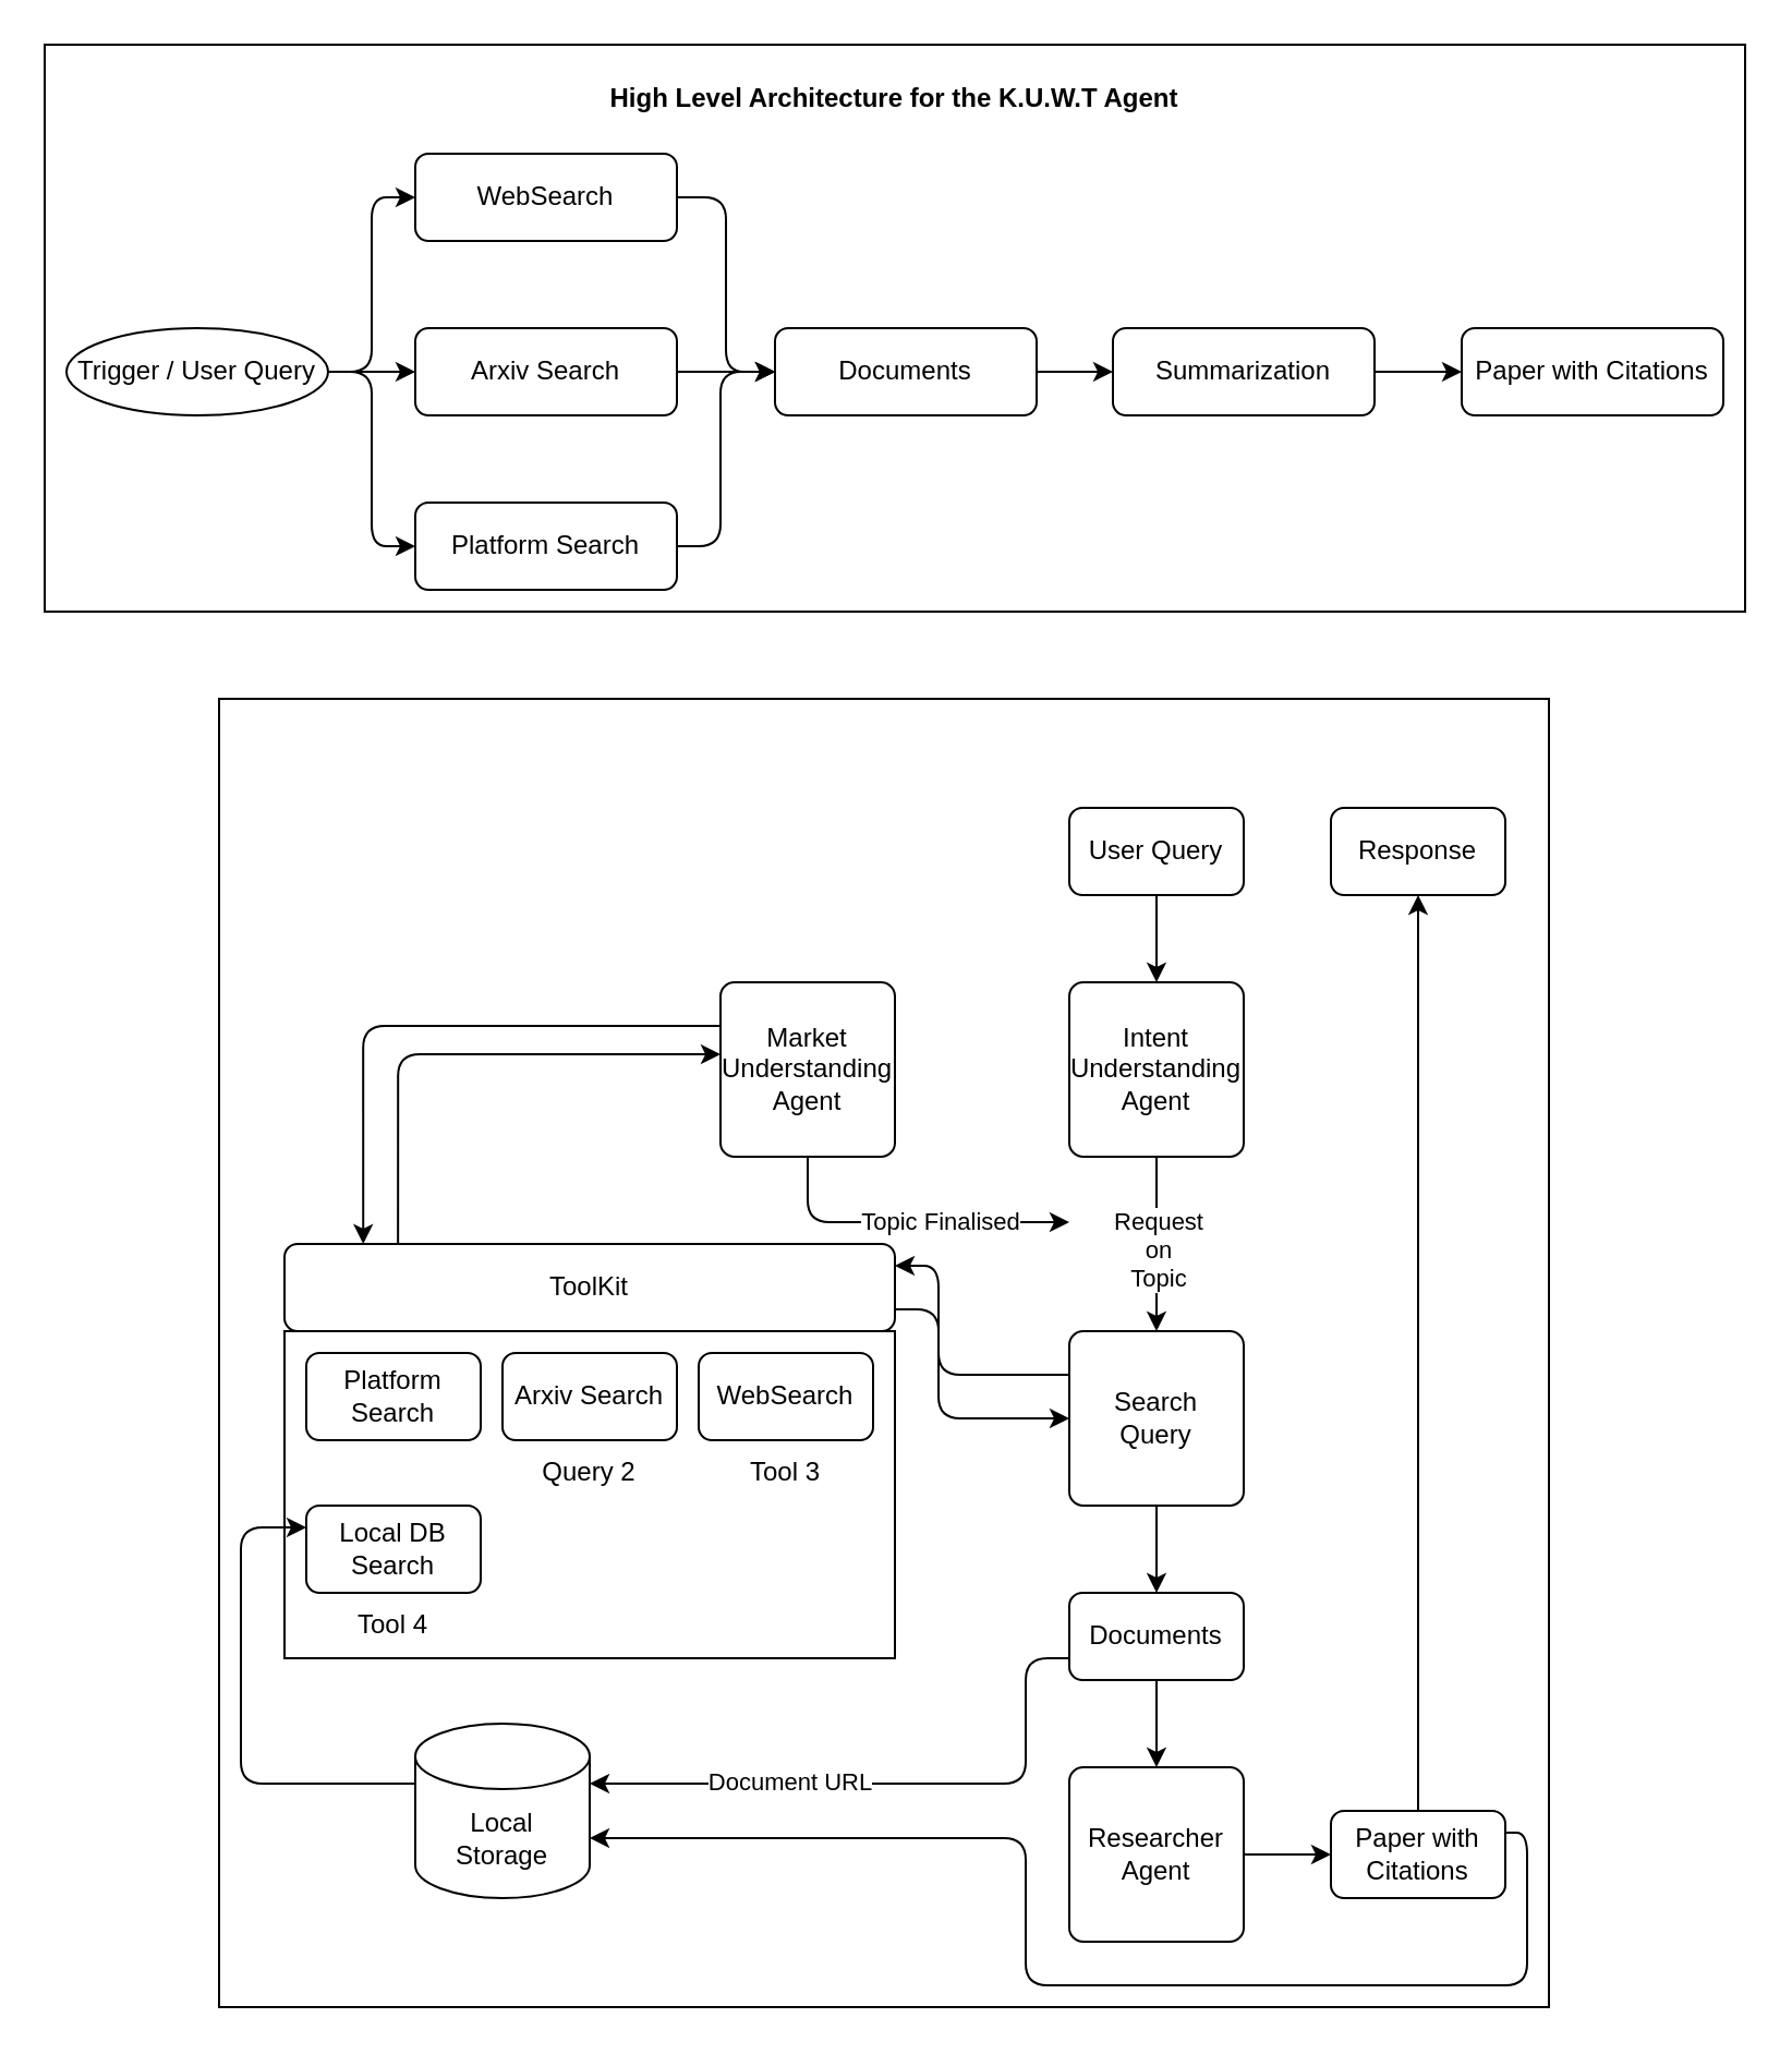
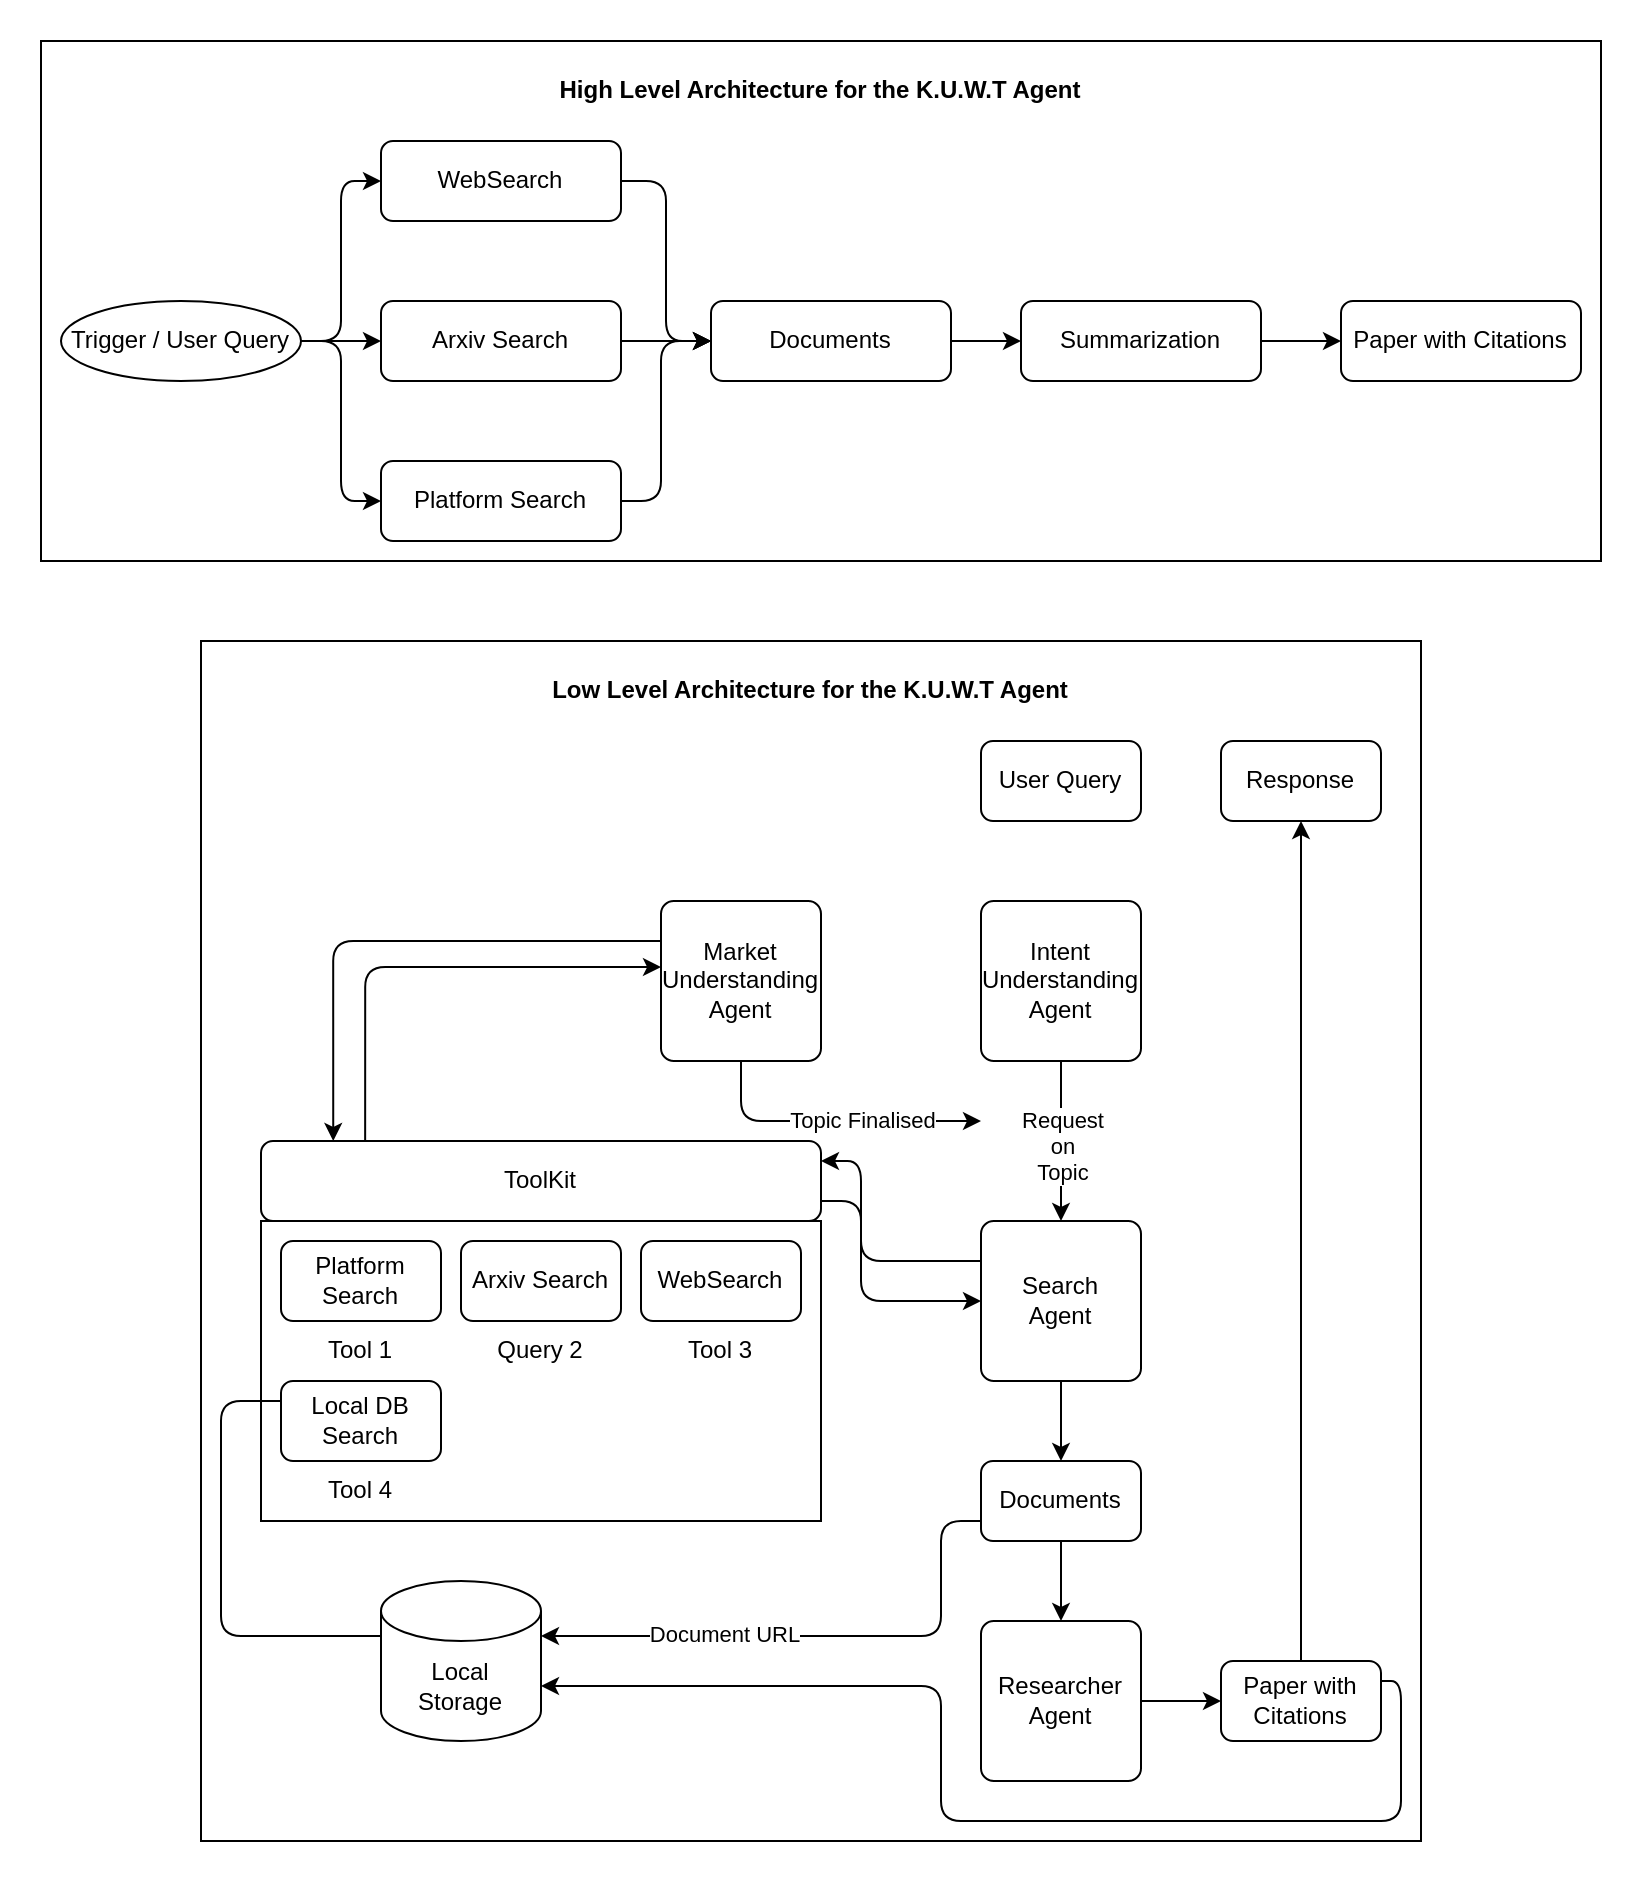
+ <mxCell id="56" value="&lt;b&gt;Low Level Architecture for the K.U.W.T Agent&lt;/b&gt;" style="text;html=1;align=center;verticalAlign=middle;whiteSpace=wrap;rounded=0;" vertex="1" parent="1"><mxGeometry x="184" y="330" width="442" height="30" as="geometry" /></mxCell>
- <mxCell id="32" value="" style="edgeStyle=none;html=1;" parent="1" source="33" target="42" edge="1"><mxGeometry relative="1" as="geometry" /></mxCell>
- <mxCell id="22" value="&lt;font style=&quot;color: rgb(0, 0, 0);&quot;&gt;Search&lt;/font&gt;&lt;div&gt;&lt;font style=&quot;color: rgb(0, 0, 0);&quot;&gt;Query&lt;/font&gt;&lt;/div&gt;" style="rounded=1;whiteSpace=wrap;html=1;arcSize=8;" parent="1" vertex="1"><mxGeometry x="490" y="610" width="80" height="80" as="geometry" /></mxCell>
+ <mxCell id="22" value="&lt;font style=&quot;color: rgb(0, 0, 0);&quot;&gt;Search&lt;/font&gt;&lt;div&gt;&lt;font style=&quot;color: rgb(0, 0, 0);&quot;&gt;Agent&lt;/font&gt;&lt;/div&gt;" style="rounded=1;whiteSpace=wrap;html=1;arcSize=8;" parent="1" vertex="1"><mxGeometry x="490" y="610" width="80" height="80" as="geometry" /></mxCell>
+ <mxCell id="26" value="Tool 1" style="text;html=1;align=center;verticalAlign=middle;whiteSpace=wrap;rounded=0;" parent="1" vertex="1"><mxGeometry x="150" y="660" width="60" height="30" as="geometry" /></mxCell>
- <mxCell id="47" style="edgeStyle=orthogonalEdgeStyle;html=1;exitX=0;exitY=0;exitDx=0;exitDy=27.5;exitPerimeter=0;entryX=0;entryY=0.25;entryDx=0;entryDy=0;" parent="1" source="48" target="52" edge="1"><mxGeometry relative="1" as="geometry"><Array as="points"><mxPoint x="110" y="818" /><mxPoint x="110" y="700" /></Array></mxGeometry></mxCell>
+ <mxCell id="47" style="edgeStyle=orthogonalEdgeStyle;html=1;exitX=0;exitY=0;exitDx=0;exitDy=27.5;exitPerimeter=0;entryX=0;entryY=0.25;entryDx=0;entryDy=0;endArrow=none;" parent="1" source="48" target="52" edge="1"><mxGeometry relative="1" as="geometry"><Array as="points"><mxPoint x="110" y="818" /><mxPoint x="110" y="700" /></Array></mxGeometry></mxCell>
